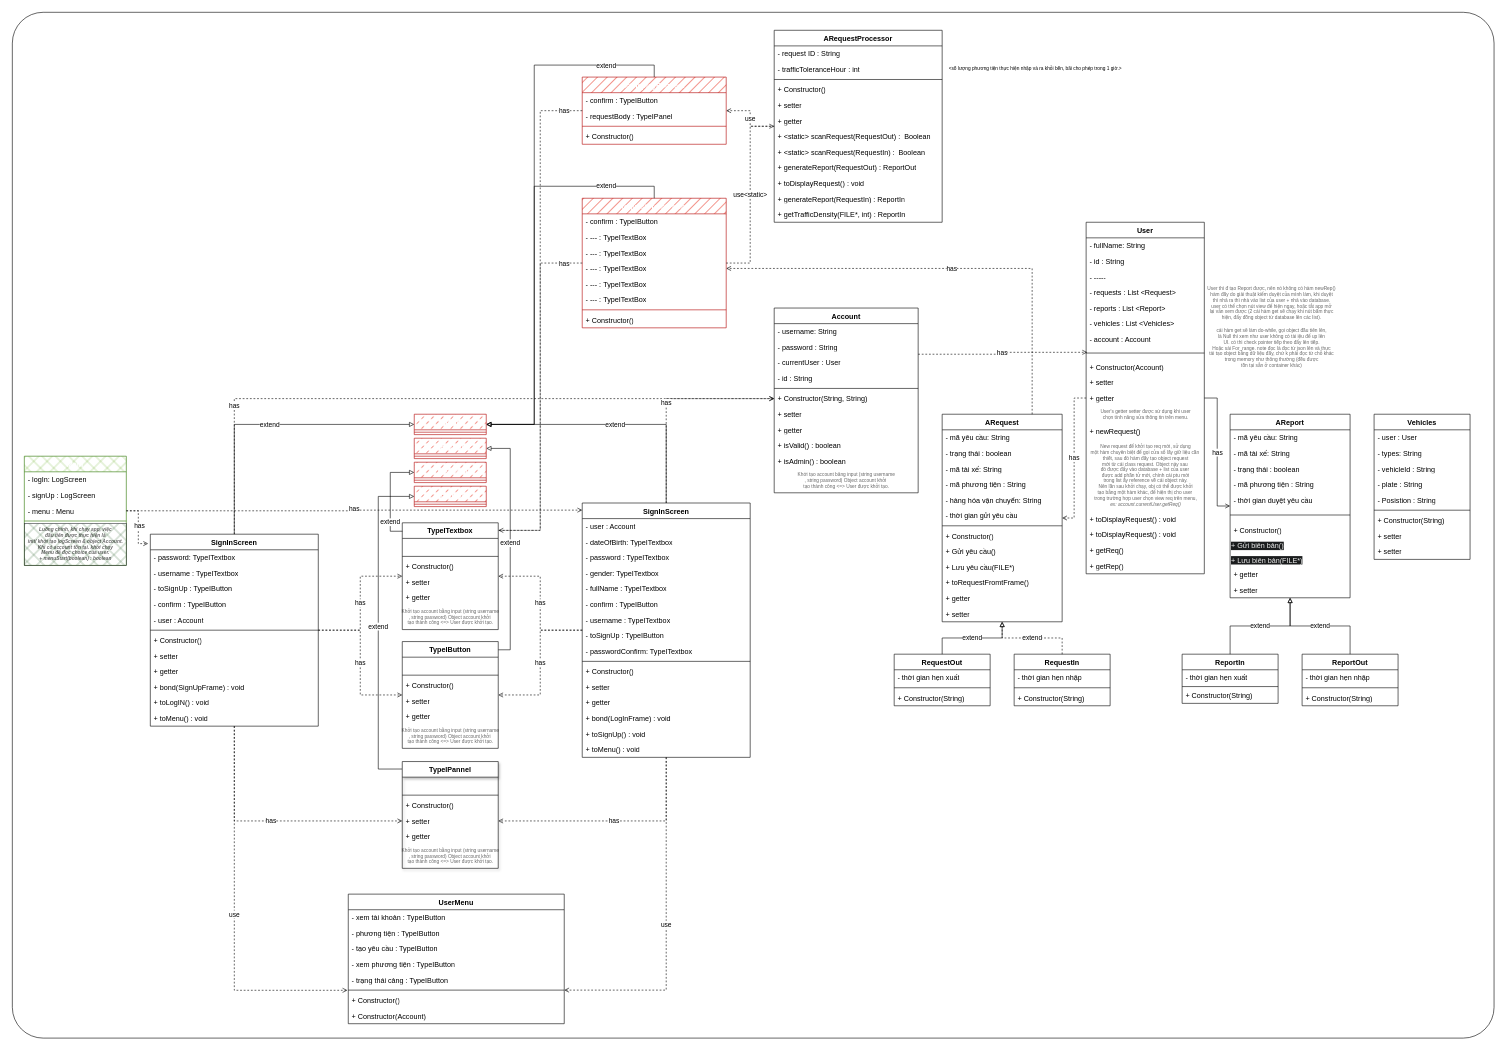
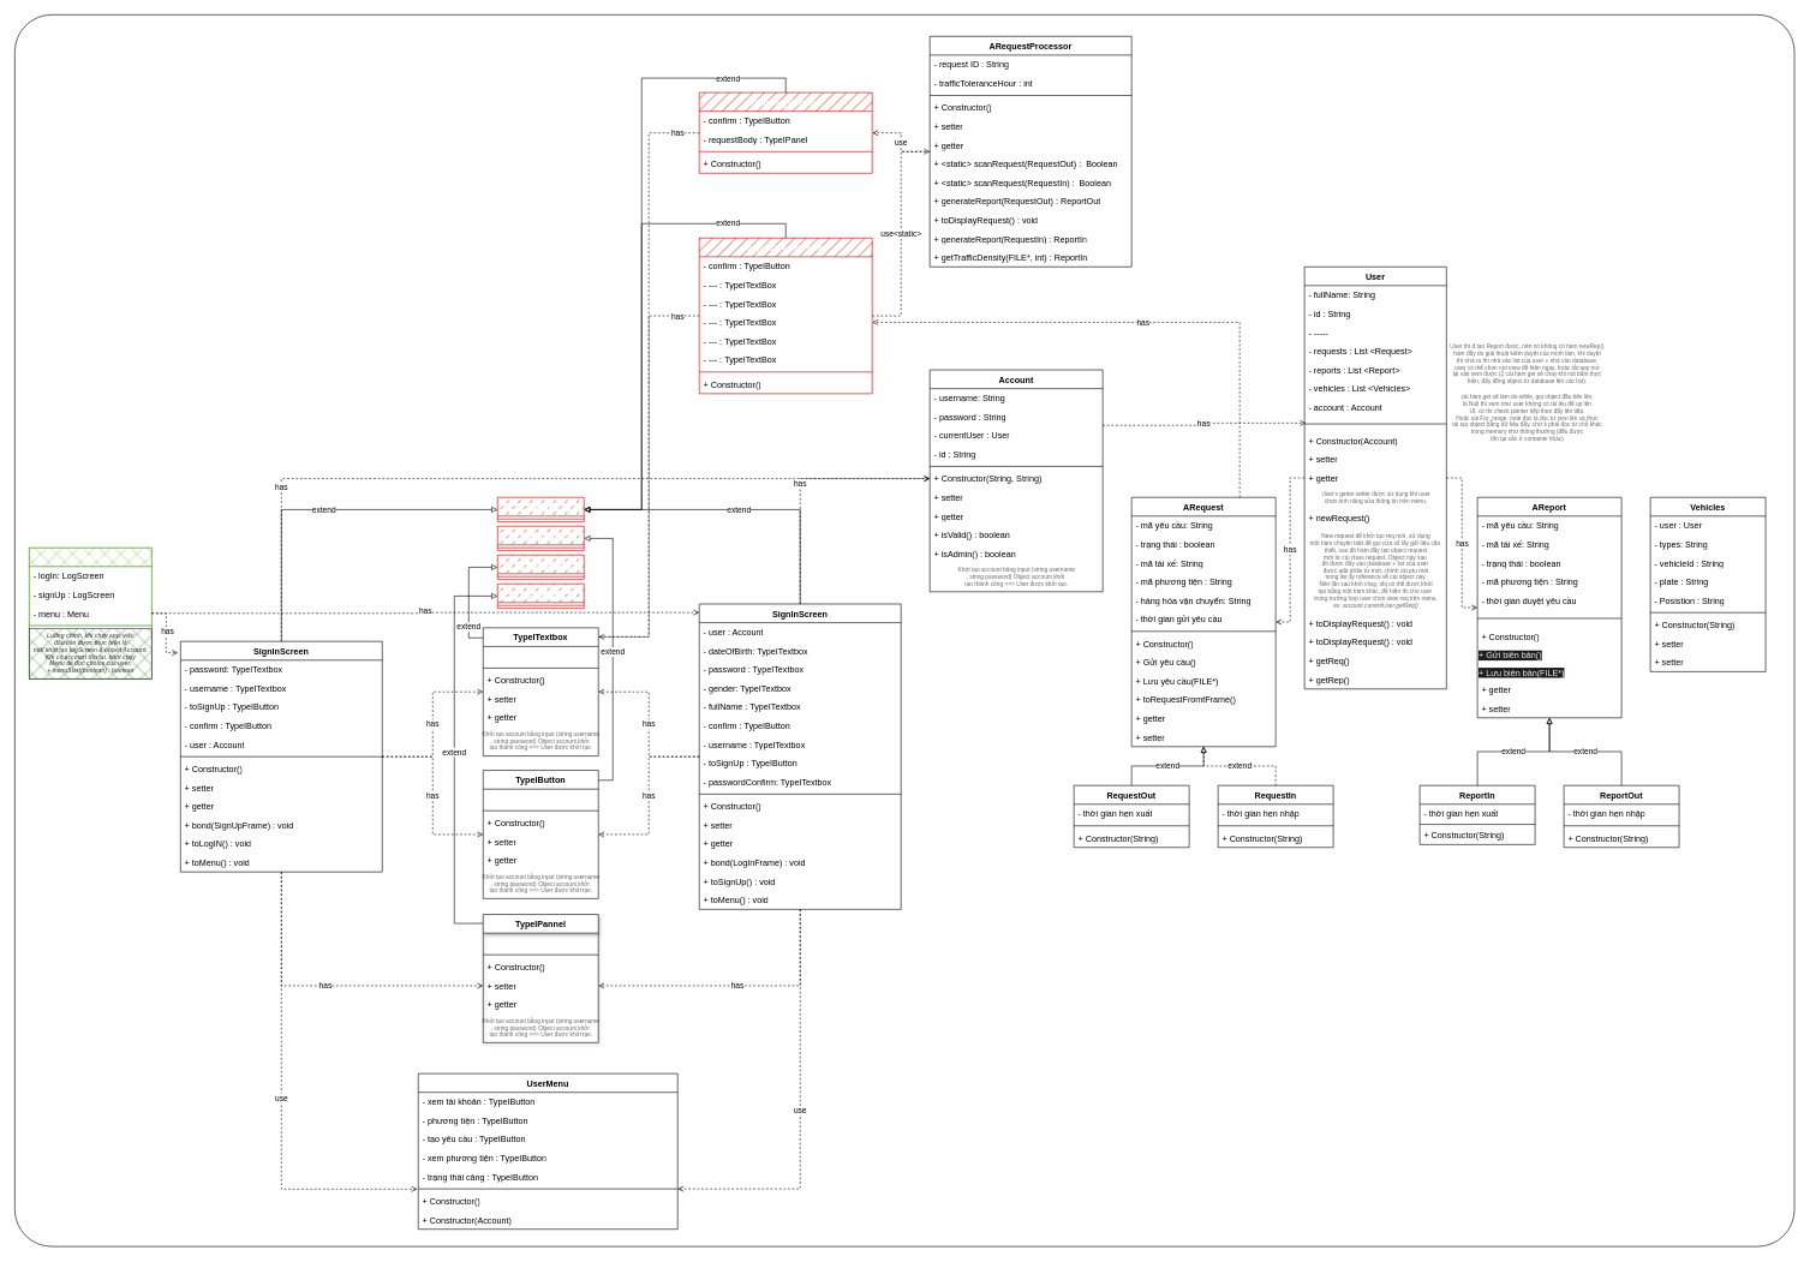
- <mxCell id="220" value="&lt;font style=&quot;font-size: 8px;&quot;&gt;&amp;lt;số lượng phương tiện thực hiện nhập và ra khỏi bến, bãi cho phép trong 1 giờ.&amp;gt;&lt;/font&gt;" style="text;html=1;align=center;verticalAlign=middle;resizable=0;points=[];autosize=1;strokeColor=none;fillColor=none;" vertex="1" parent="1"><mxGeometry x="1570" y="98" width="310" height="30" as="geometry" /></mxCell>
- <mxCell id="3" value="has" style="edgeStyle=orthogonalEdgeStyle;rounded=0;orthogonalLoop=1;jettySize=auto;html=1;endArrow=open;endFill=0;dashed=0;" edge="1" parent="1" source="5" target="61"><mxGeometry relative="1" as="geometry" /></mxCell>
+ <mxCell id="3" value="has" style="edgeStyle=orthogonalEdgeStyle;rounded=0;orthogonalLoop=1;jettySize=auto;html=1;endArrow=open;endFill=0;dashed=1;" edge="1" parent="1" source="5" target="61"><mxGeometry relative="1" as="geometry" /></mxCell>
